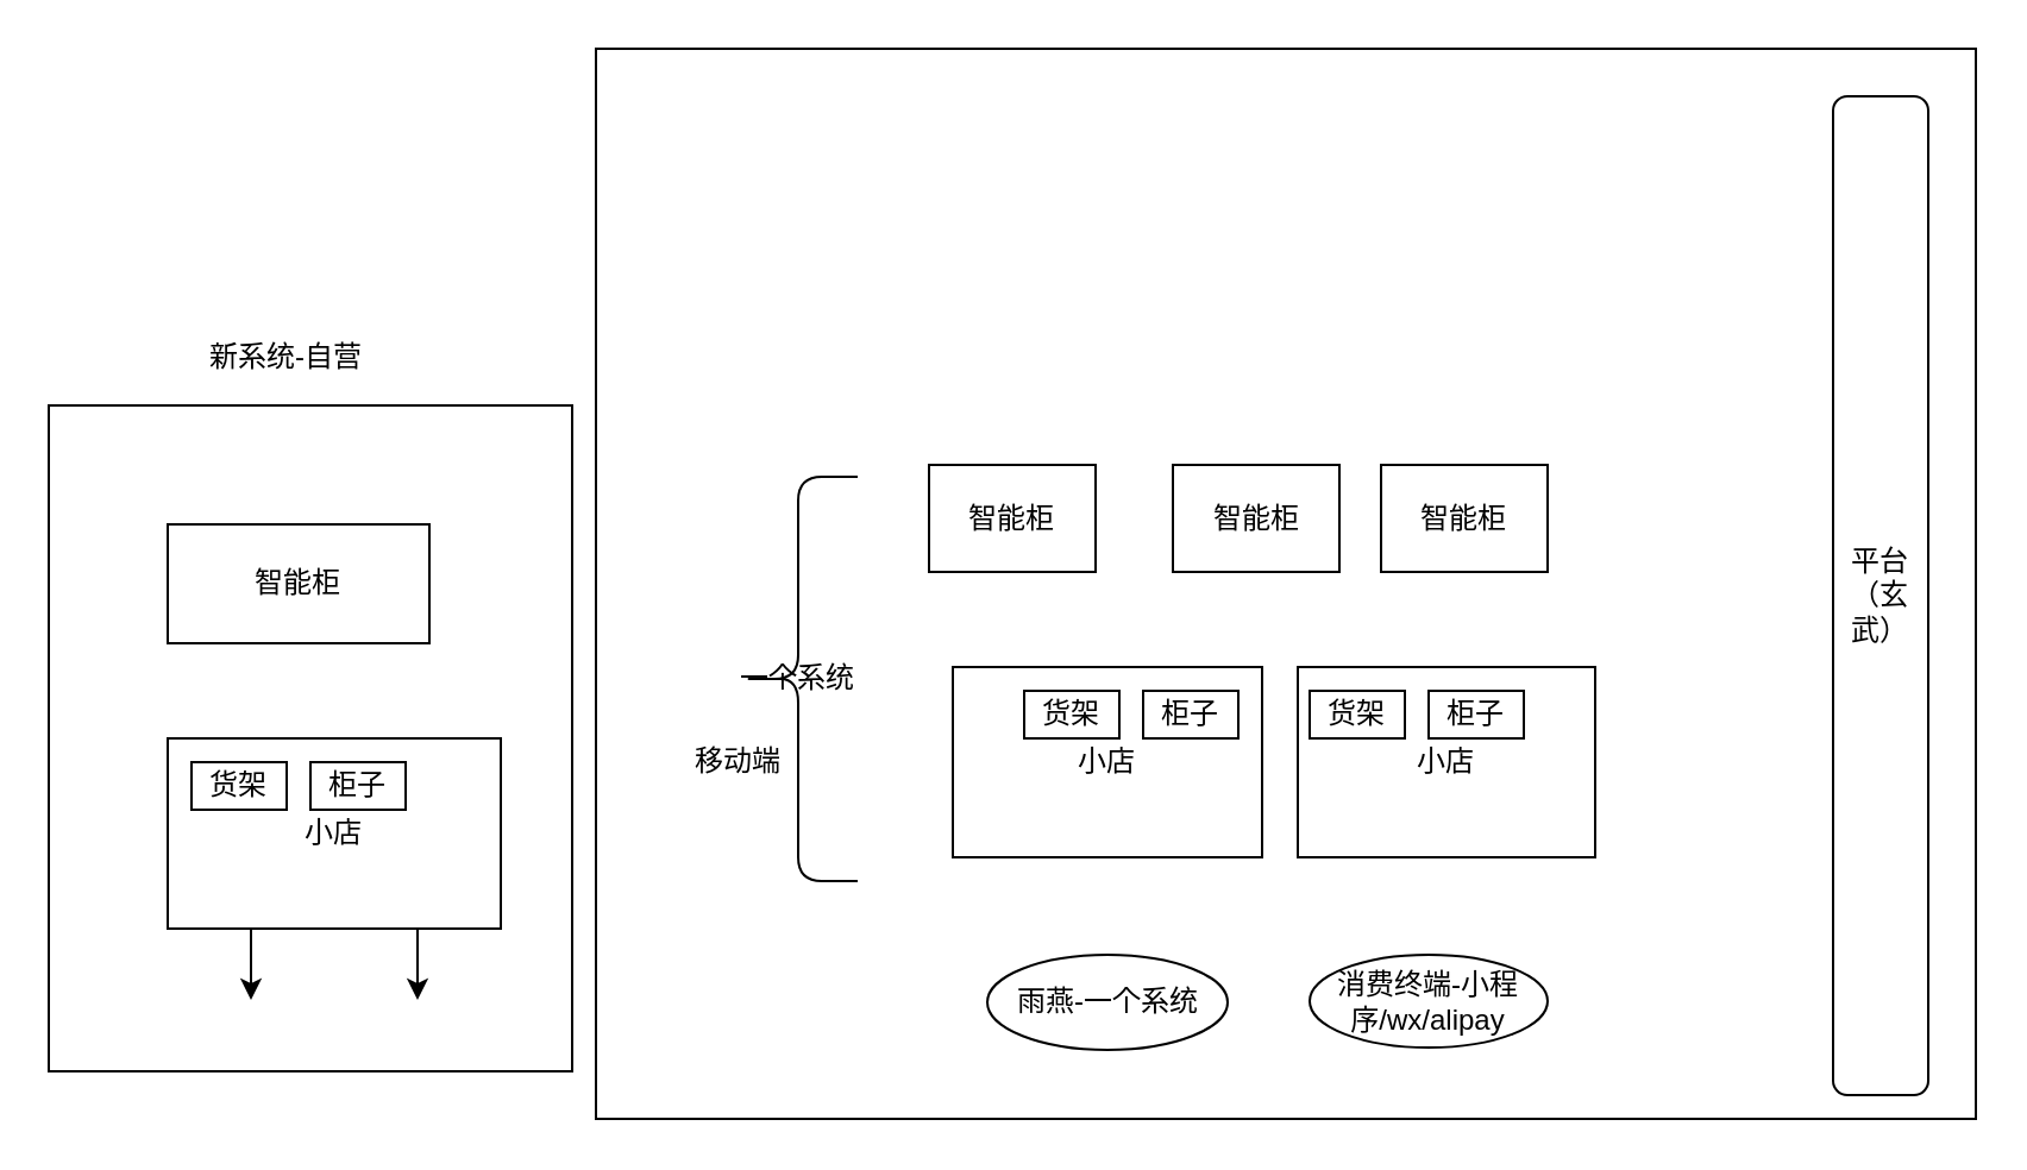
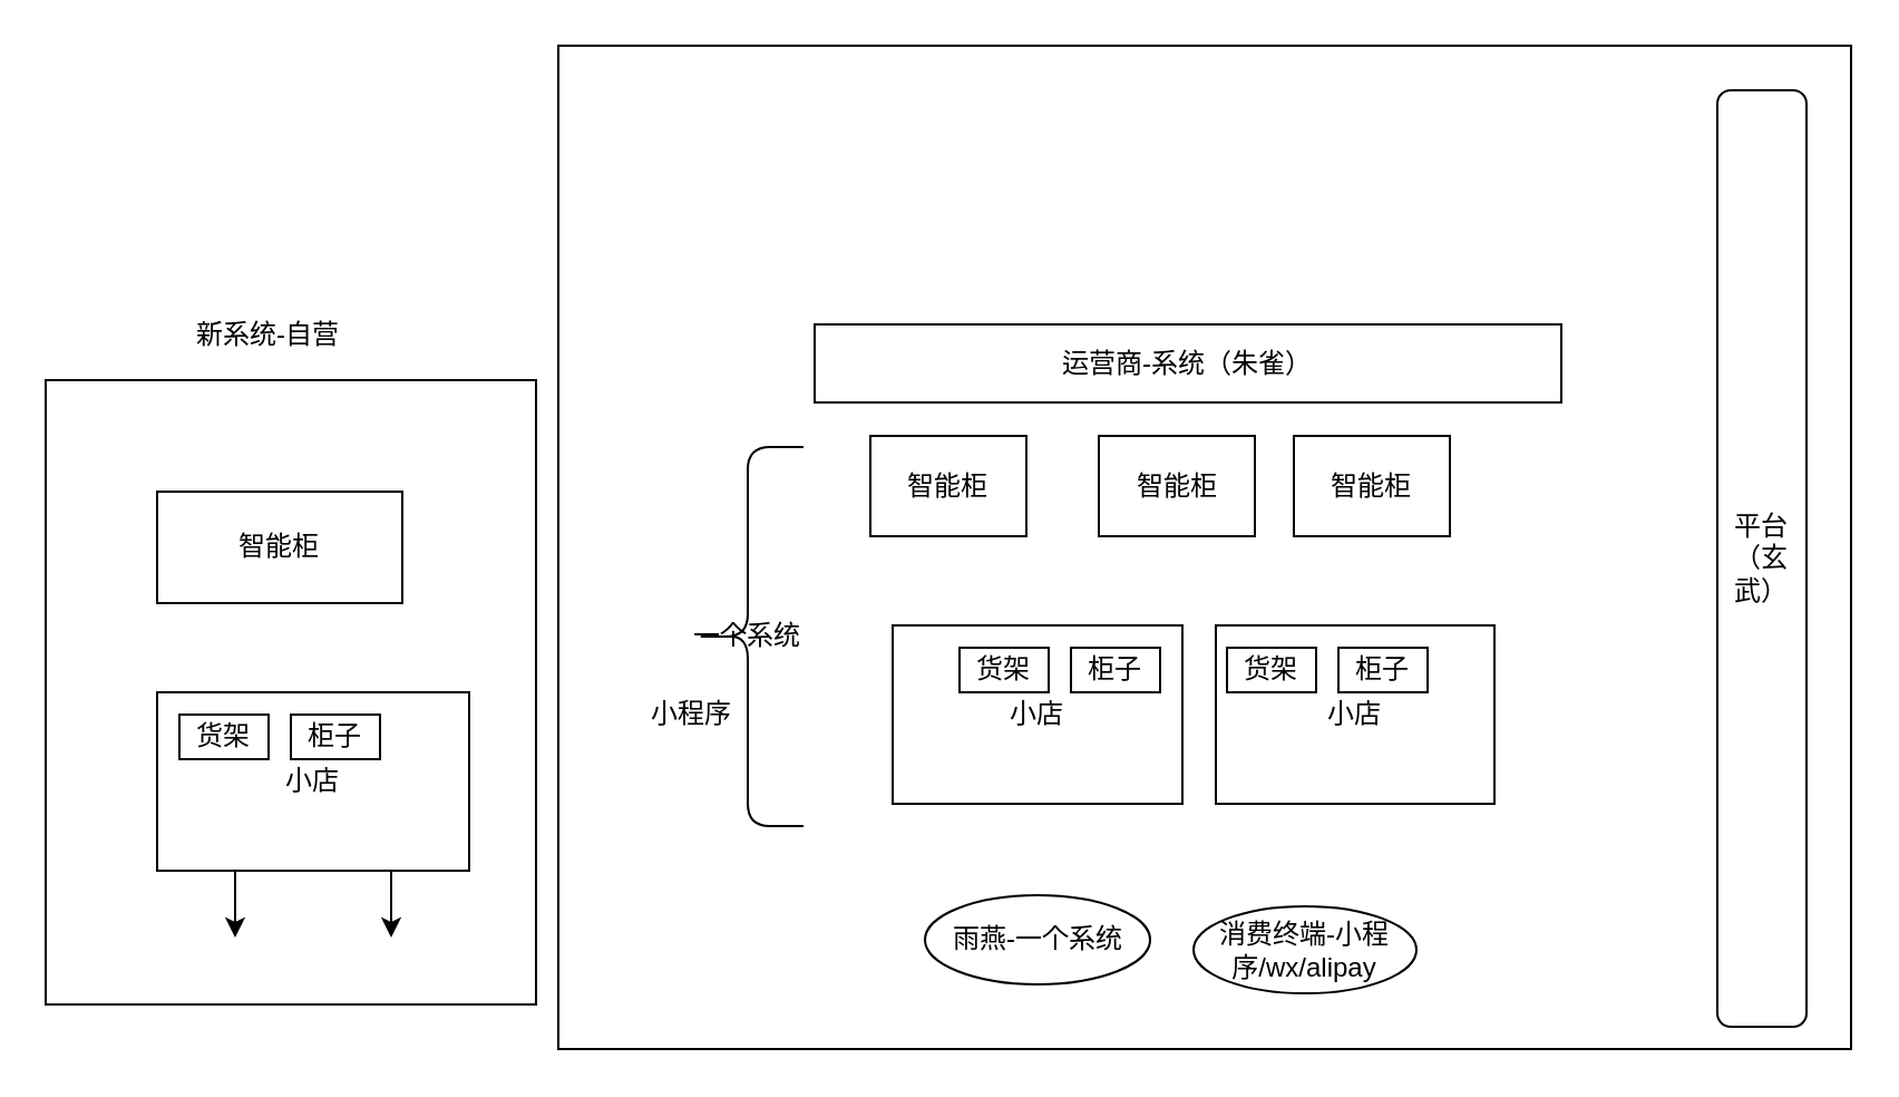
+ <mxCell id="11" value="运营商-系统（朱雀）" style="rounded=0;whiteSpace=wrap;html=1;" parent="1" vertex="1"><mxGeometry x="365" y="145" width="335" height="35" as="geometry" /></mxCell>
- <mxCell id="22" value="移动端" style="text;html=1;strokeColor=none;fillColor=none;align=center;verticalAlign=middle;whiteSpace=wrap;rounded=0;" parent="1" vertex="1"><mxGeometry x="290" y="310" width="40" height="20" as="geometry" /></mxCell>
+ <mxCell id="22" value="小程序" style="text;html=1;strokeColor=none;fillColor=none;align=center;verticalAlign=middle;whiteSpace=wrap;rounded=0;" parent="1" vertex="1"><mxGeometry x="290" y="310" width="40" height="20" as="geometry" /></mxCell>
- <mxCell id="25" value="消费终端-小程序/wx/alipay" style="ellipse;whiteSpace=wrap;html=1;" parent="1" vertex="1"><mxGeometry x="550" y="401" width="100" height="39" as="geometry" /></mxCell>
+ <mxCell id="25" value="消费终端-小程序/wx/alipay" style="ellipse;whiteSpace=wrap;html=1;" parent="1" vertex="1"><mxGeometry x="535" y="406" width="100" height="39" as="geometry" /></mxCell>
